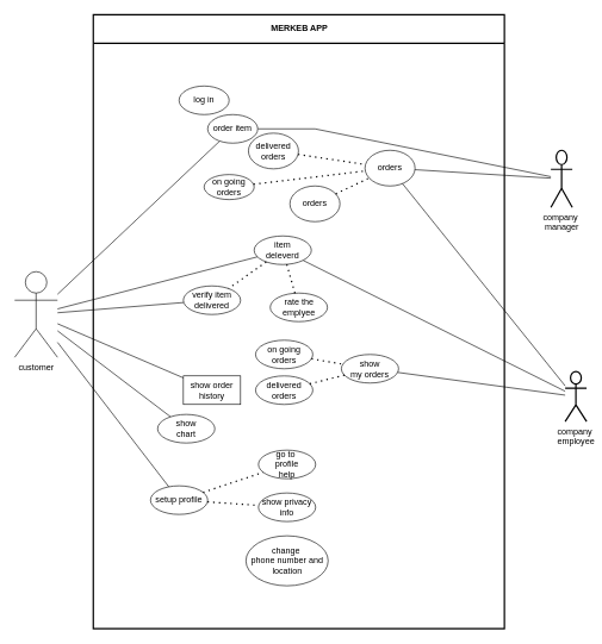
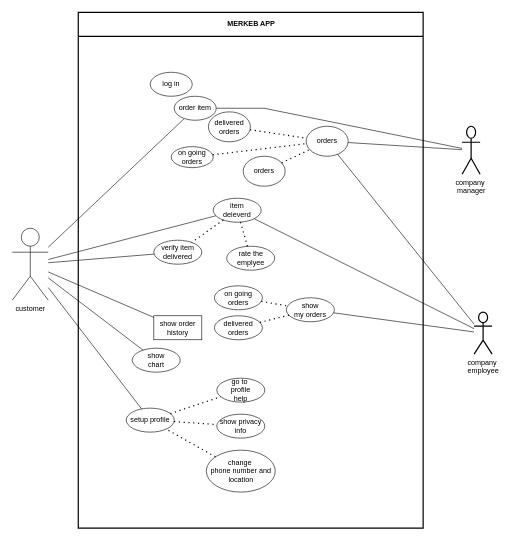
+ <mxCell id="37" value="" style="endArrow=none;dashed=1;html=1;dashPattern=1 3;strokeWidth=2;rounded=0;fontFamily=Helvetica;fontSize=12;fontColor=default;" parent="10" source="35" target="32" edge="1"><mxGeometry width="50" height="50" relative="1" as="geometry"><mxPoint x="274" y="779" as="sourcePoint" /><mxPoint x="357.65" y="751.043" as="targetPoint" /></mxGeometry></mxCell>
